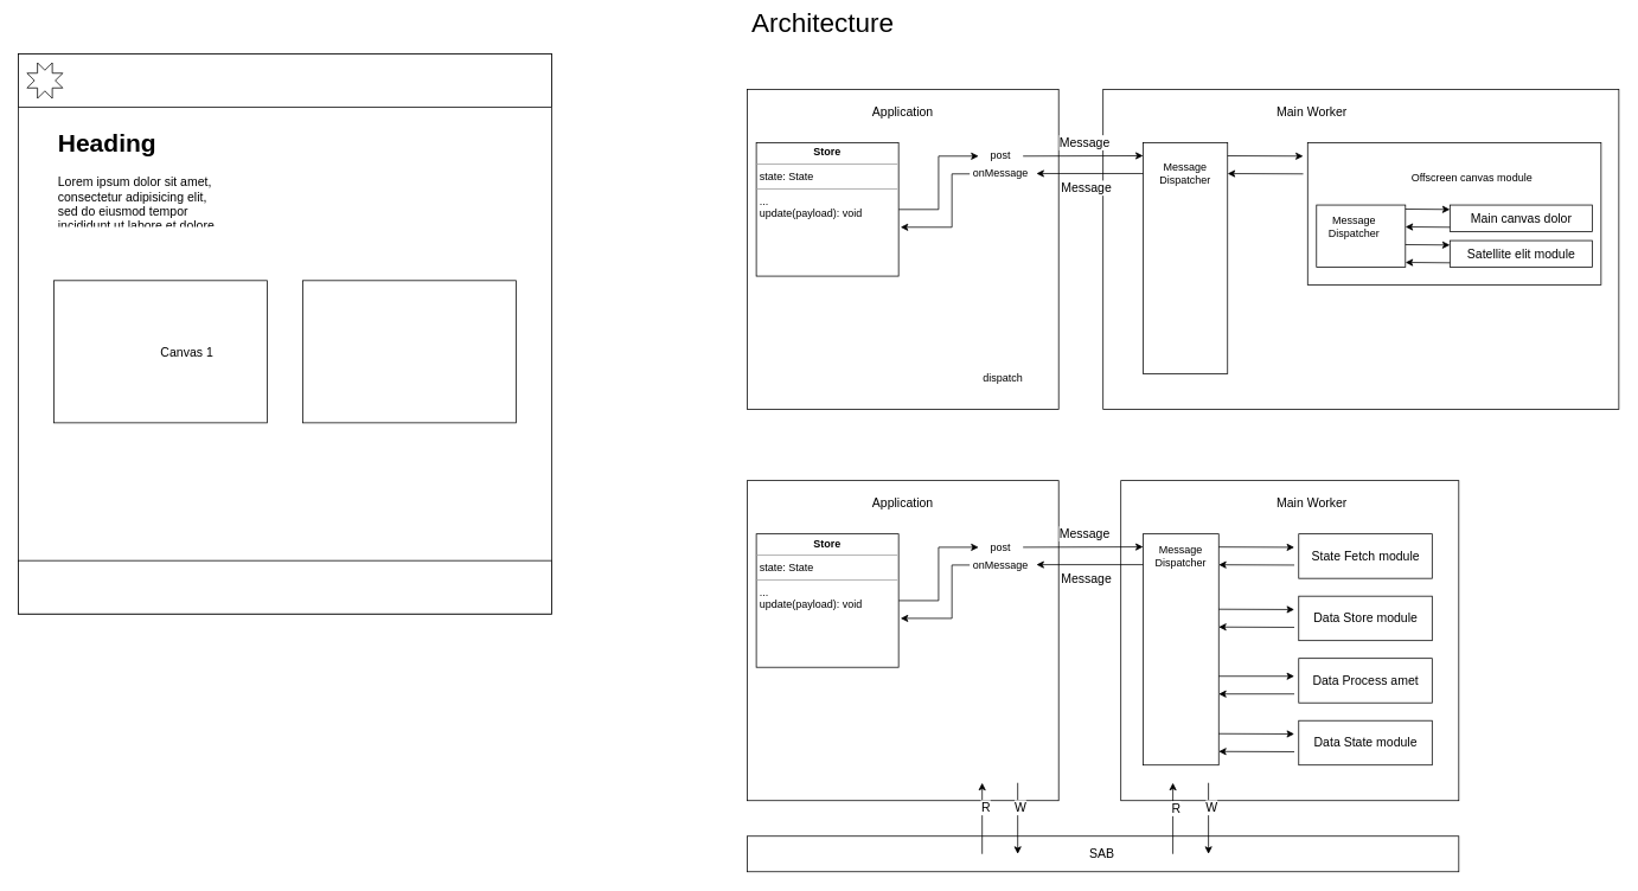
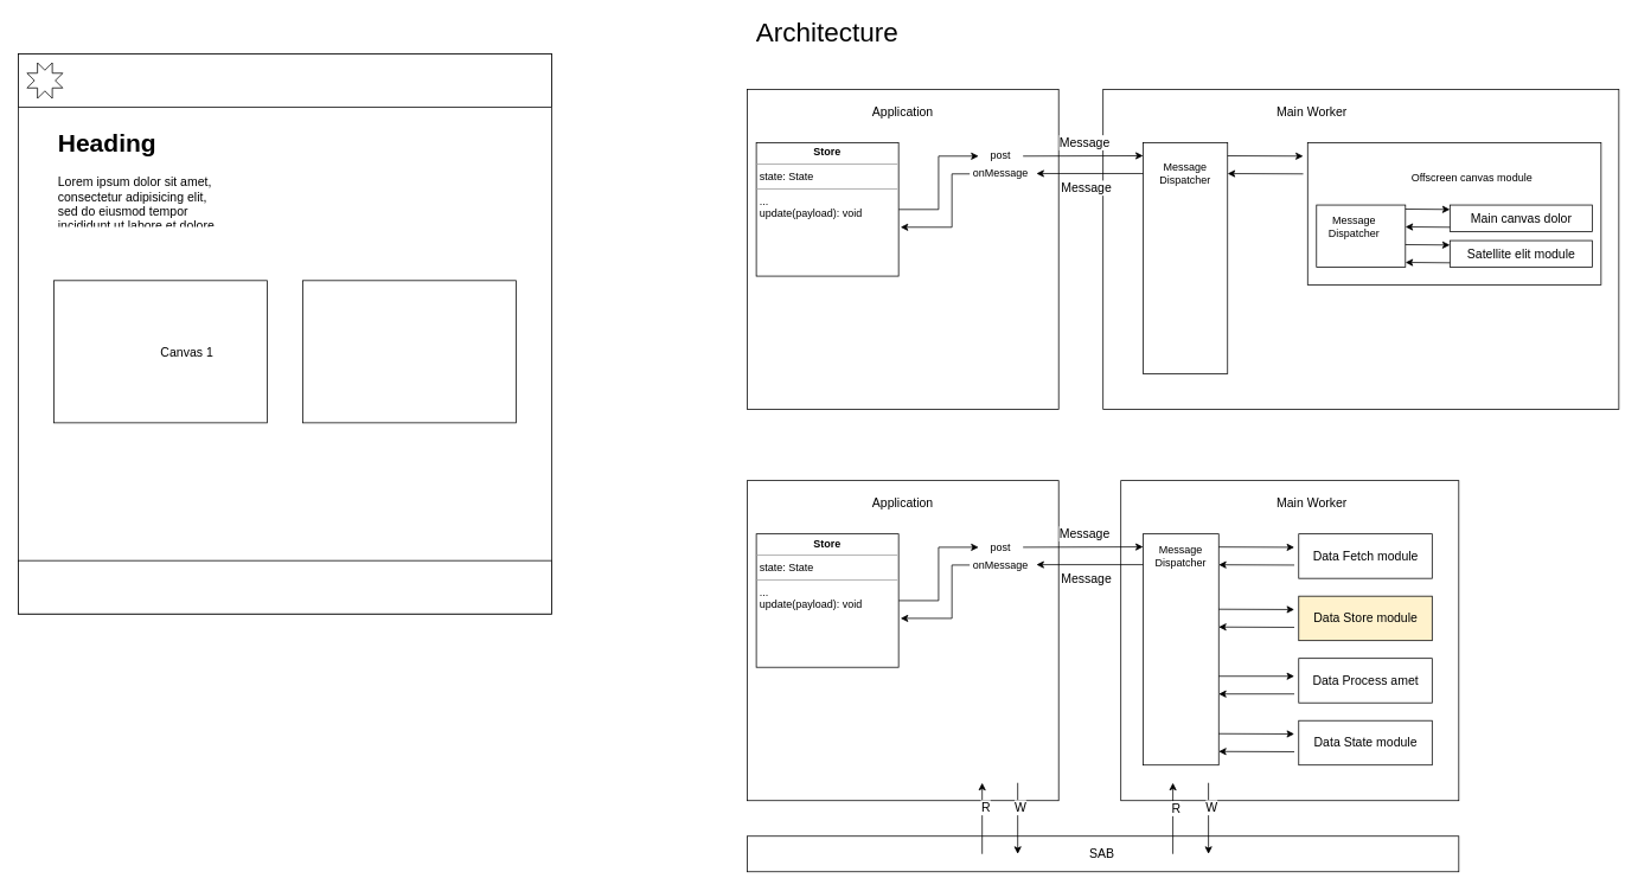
- <mxCell id="50" value="Architecture" style="text;html=1;strokeColor=none;fillColor=none;align=center;verticalAlign=middle;whiteSpace=wrap;rounded=0;fontSize=30;" parent="1" vertex="1"><mxGeometry x="835" y="10" width="180" height="30" as="geometry" /></mxCell>
+ <mxCell id="50" value="Architecture" style="text;html=1;strokeColor=none;fillColor=none;align=center;verticalAlign=middle;whiteSpace=wrap;rounded=0;fontSize=30;" parent="1" vertex="1"><mxGeometry x="840" width="180" height="30" as="geometry" y="20" /></mxCell>
- <mxCell id="16" value="dispatch" style="text;html=1;strokeColor=none;fillColor=none;align=center;verticalAlign=middle;whiteSpace=wrap;rounded=0;" parent="1" vertex="1"><mxGeometry x="1100" y="410" width="55" height="30" as="geometry" /></mxCell>
- <mxCell id="29" value="State Fetch module" style="html=1;fontSize=14;" parent="1" vertex="1"><mxGeometry x="1460" y="600" width="150" height="50" as="geometry" /></mxCell>
+ <mxCell id="29" value="Data Fetch module" style="html=1;fontSize=14;" parent="1" vertex="1"><mxGeometry x="1460" y="600" width="150" height="50" as="geometry" /></mxCell>
- <mxCell id="26" value="Data Store module" style="html=1;fontSize=14;" parent="1" vertex="1"><mxGeometry x="1460" y="670" width="150" height="50" as="geometry" /></mxCell>
+ <mxCell id="26" value="Data Store module" style="html=1;fontSize=14;fillColor=#fff2cc;" parent="1" vertex="1"><mxGeometry x="1460" y="670" width="150" height="50" as="geometry" /></mxCell>
